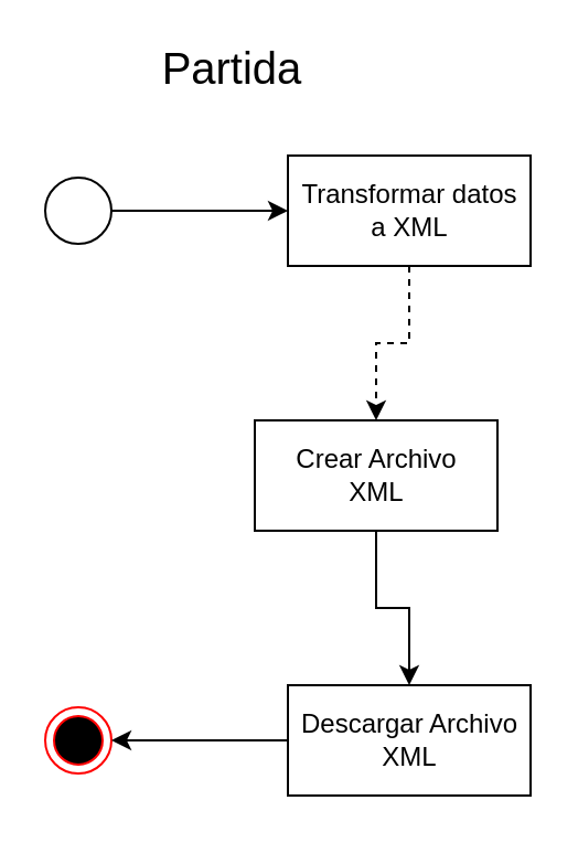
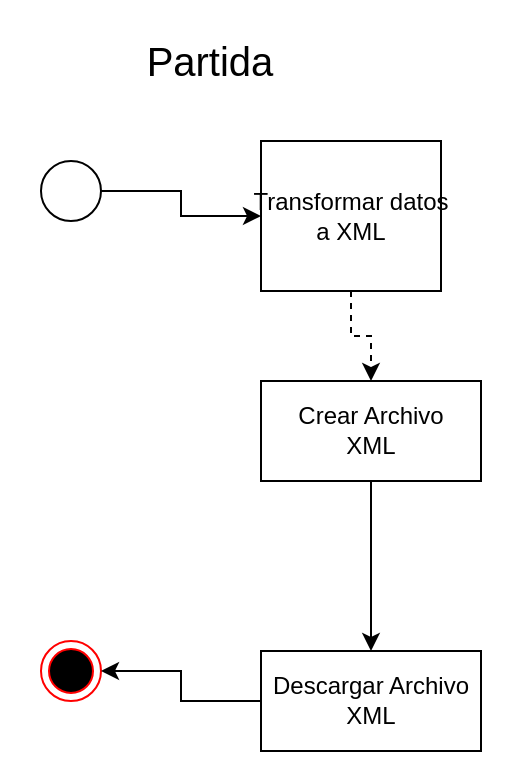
- <mxCell id="6" value="Transformar datos&lt;br&gt;a XML" style="html=1;" vertex="1" parent="1"><mxGeometry x="130" y="70" width="110" height="50" as="geometry" /></mxCell>
+ <mxCell id="6" value="Transformar datos&lt;br&gt;a XML" style="html=1;" vertex="1" parent="1"><mxGeometry x="130" y="70" width="90" height="75" as="geometry" /></mxCell>
- <mxCell id="8" value="Crear Archivo&lt;br&gt;XML" style="html=1;" vertex="1" parent="1"><mxGeometry x="115" y="190" width="110" height="50" as="geometry" /></mxCell>
+ <mxCell id="8" value="Crear Archivo&lt;br&gt;XML" style="html=1;" vertex="1" parent="1"><mxGeometry x="130" y="190" width="110" height="50" as="geometry" /></mxCell>
- <mxCell id="10" value="Descargar Archivo&lt;br&gt;XML" style="html=1;" vertex="1" parent="1"><mxGeometry x="130" y="310" width="110" height="50" as="geometry" /></mxCell>
+ <mxCell id="10" value="Descargar Archivo&lt;br&gt;XML" style="html=1;" vertex="1" parent="1"><mxGeometry x="130" y="325" width="110" height="50" as="geometry" /></mxCell>
